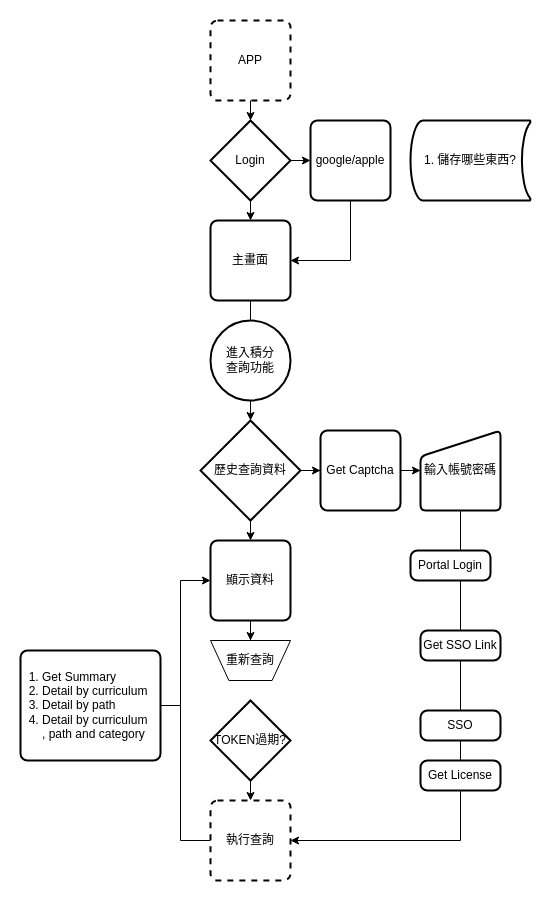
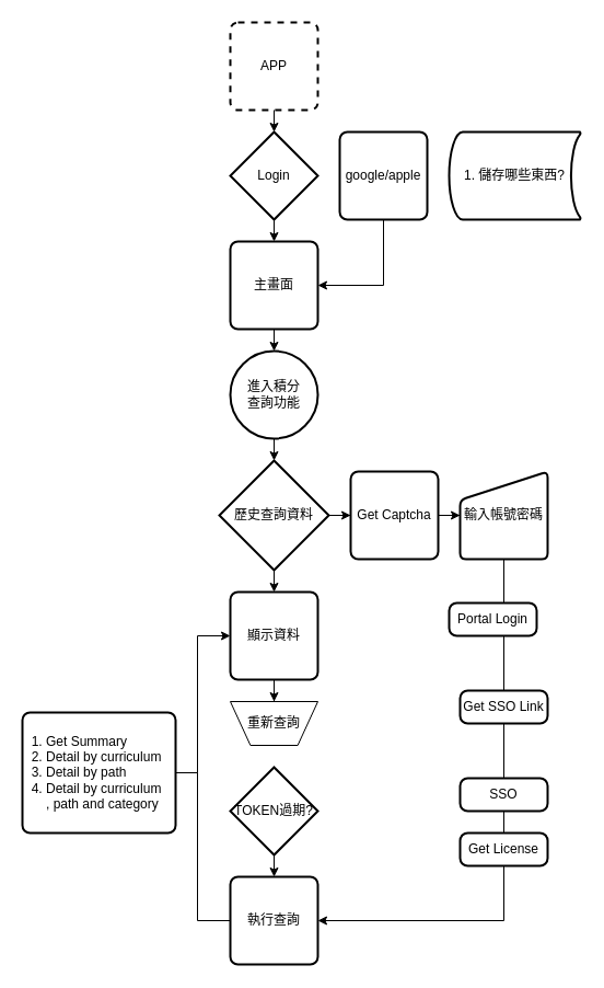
- <mxCell id="4" style="edgeStyle=orthogonalEdgeStyle;rounded=0;orthogonalLoop=1;jettySize=auto;html=1;exitX=1;exitY=0.5;exitDx=0;exitDy=0;exitPerimeter=0;entryX=0;entryY=0.5;entryDx=0;entryDy=0;" edge="1" parent="1" source="5" target="8"><mxGeometry relative="1" as="geometry" /></mxCell>
- <mxCell id="16" style="edgeStyle=orthogonalEdgeStyle;rounded=0;orthogonalLoop=1;jettySize=auto;html=1;exitX=0.5;exitY=1;exitDx=0;exitDy=0;entryX=0.5;entryY=0;entryDx=0;entryDy=0;entryPerimeter=0;endArrow=none;" edge="1" parent="1" source="9" target="13"><mxGeometry relative="1" as="geometry" /></mxCell>
+ <mxCell id="16" style="edgeStyle=orthogonalEdgeStyle;rounded=0;orthogonalLoop=1;jettySize=auto;html=1;exitX=0.5;exitY=1;exitDx=0;exitDy=0;entryX=0.5;entryY=0;entryDx=0;entryDy=0;entryPerimeter=0;" edge="1" parent="1" source="9" target="13"><mxGeometry relative="1" as="geometry" /></mxCell>
- <mxCell id="27" value="執行查詢" style="rounded=1;whiteSpace=wrap;html=1;absoluteArcSize=1;arcSize=14;strokeWidth=2;dashed=1;" vertex="1" parent="1"><mxGeometry x="210" y="800" width="80" height="80" as="geometry" /></mxCell>
+ <mxCell id="27" value="執行查詢" style="rounded=1;whiteSpace=wrap;html=1;absoluteArcSize=1;arcSize=14;strokeWidth=2;" vertex="1" parent="1"><mxGeometry x="210" y="800" width="80" height="80" as="geometry" /></mxCell>
